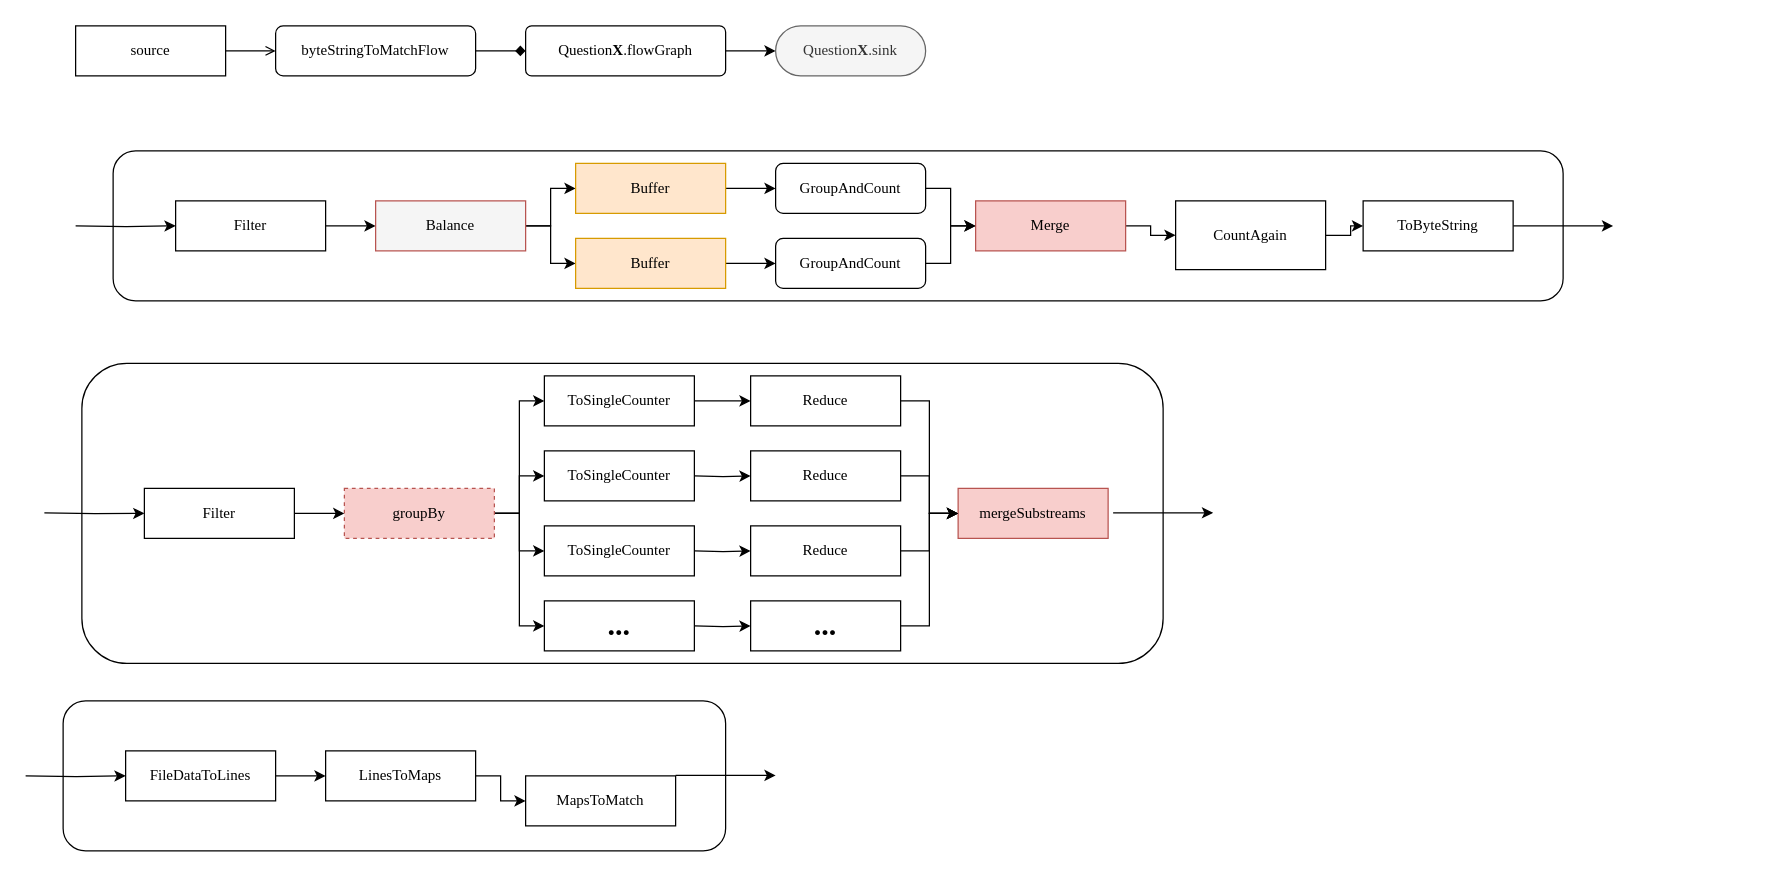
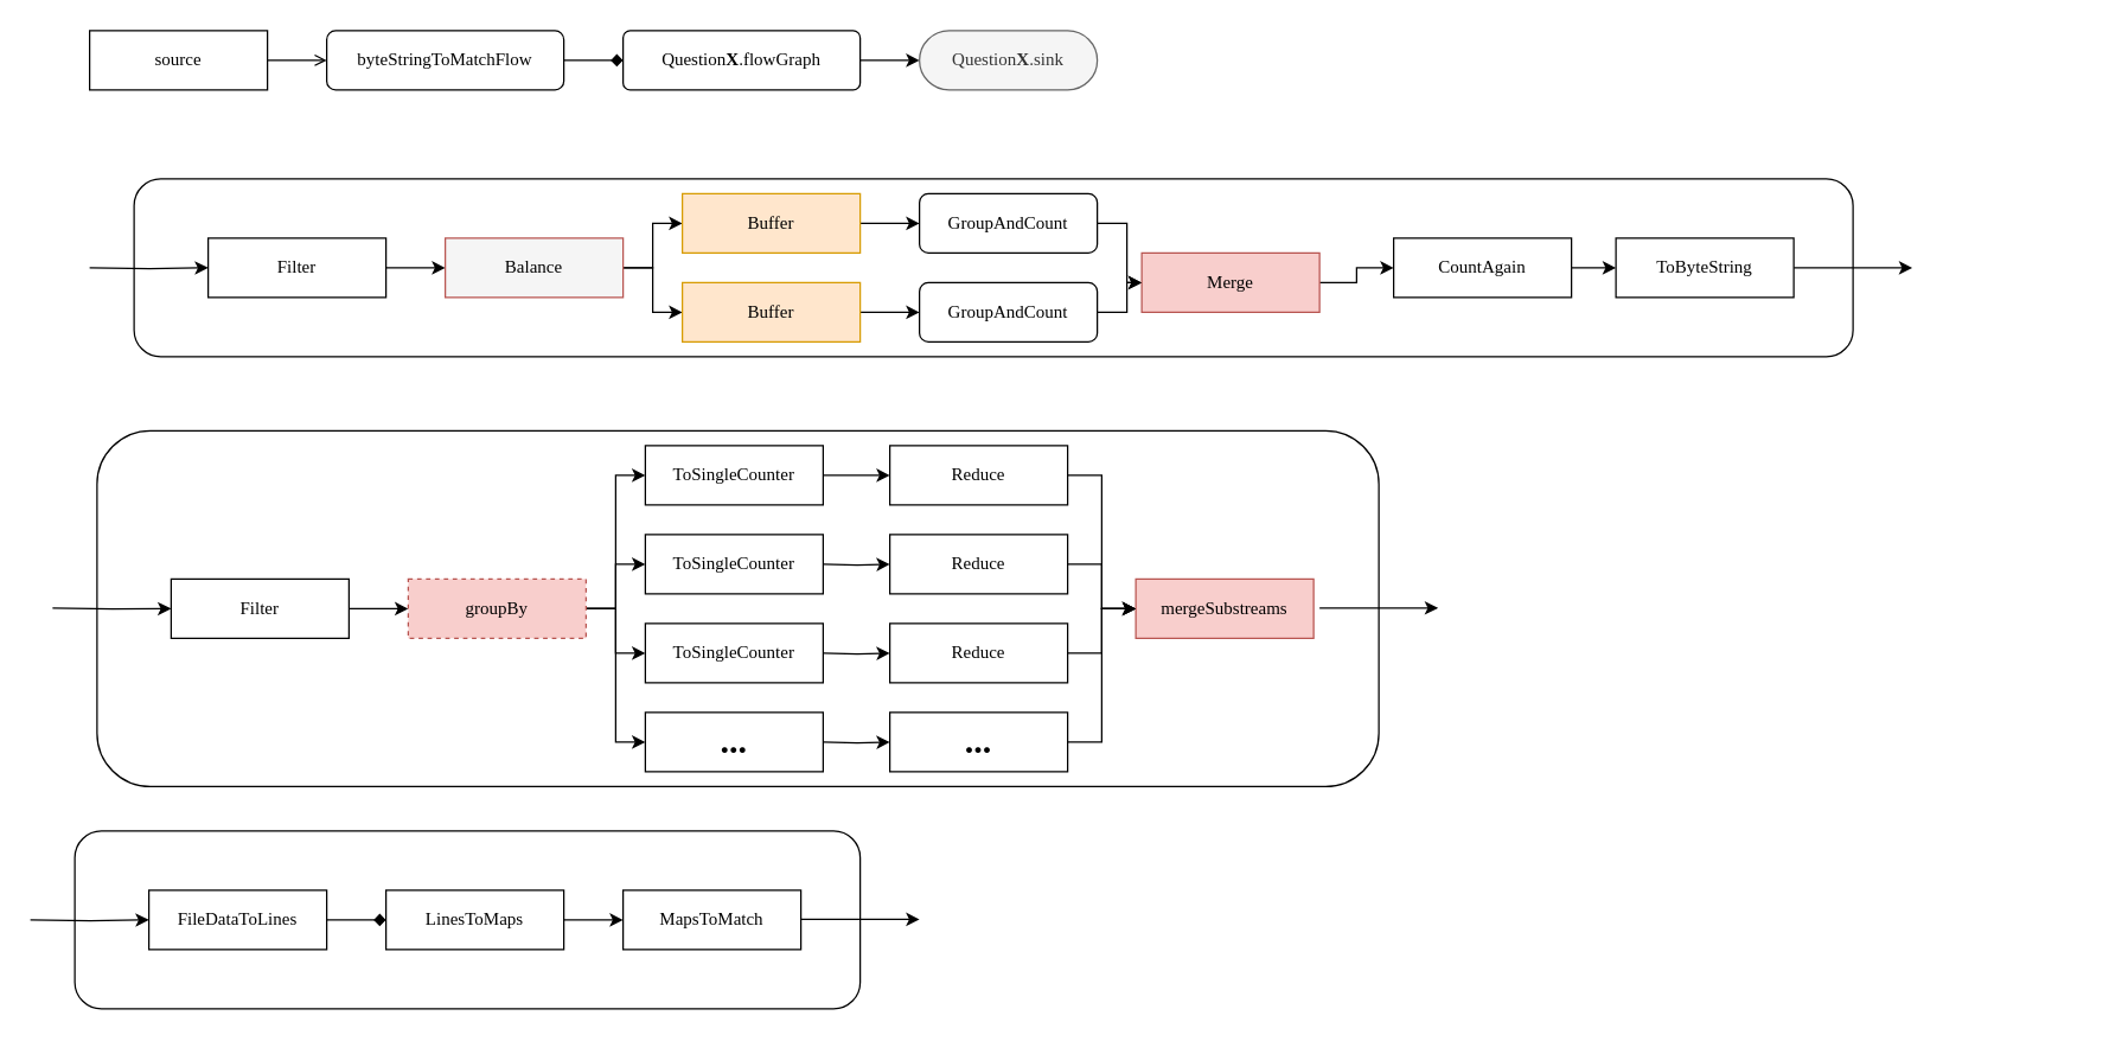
- <mxCell id="17" value="Merge" style="whiteSpace=wrap;html=1;rounded=0;shadow=0;comic=0;labelBackgroundColor=none;strokeWidth=1;fontFamily=Verdana;fontSize=12;align=center;fillColor=#f8cecc;strokeColor=#b85450;" vertex="1" parent="2"><mxGeometry x="720" y="30" width="120" height="40" as="geometry" /></mxCell>
+ <mxCell id="17" value="Merge" style="whiteSpace=wrap;html=1;rounded=0;shadow=0;comic=0;labelBackgroundColor=none;strokeWidth=1;fontFamily=Verdana;fontSize=12;align=center;fillColor=#f8cecc;strokeColor=#b85450;" vertex="1" parent="2"><mxGeometry x="710" y="40" width="120" height="40" as="geometry" /></mxCell>
- <mxCell id="23" value="CountAgain" style="whiteSpace=wrap;html=1;rounded=0;shadow=0;comic=0;labelBackgroundColor=none;strokeWidth=1;fontFamily=Verdana;fontSize=12;align=center;" vertex="1" parent="2"><mxGeometry x="880" y="30" width="120" height="55" as="geometry" /></mxCell>
+ <mxCell id="23" value="CountAgain" style="whiteSpace=wrap;html=1;rounded=0;shadow=0;comic=0;labelBackgroundColor=none;strokeWidth=1;fontFamily=Verdana;fontSize=12;align=center;" vertex="1" parent="2"><mxGeometry x="880" y="30" width="120" height="40" as="geometry" /></mxCell>
- <mxCell id="70" value="" style="edgeStyle=orthogonalEdgeStyle;rounded=0;orthogonalLoop=1;jettySize=auto;html=1;" edge="1" parent="64" source="66" target="69"><mxGeometry relative="1" as="geometry" /></mxCell>
+ <mxCell id="70" value="" style="edgeStyle=orthogonalEdgeStyle;rounded=0;orthogonalLoop=1;jettySize=auto;html=1;endArrow=diamond;" edge="1" parent="64" source="66" target="69"><mxGeometry relative="1" as="geometry" /></mxCell>
- <mxCell id="71" value="MapsToMatch" style="whiteSpace=wrap;html=1;rounded=0;shadow=0;comic=0;labelBackgroundColor=none;strokeWidth=1;fontFamily=Verdana;fontSize=12;align=center;" vertex="1" parent="64"><mxGeometry x="400" y="60" width="120" height="40" as="geometry" /></mxCell>
+ <mxCell id="71" value="MapsToMatch" style="whiteSpace=wrap;html=1;rounded=0;shadow=0;comic=0;labelBackgroundColor=none;strokeWidth=1;fontFamily=Verdana;fontSize=12;align=center;" vertex="1" parent="64"><mxGeometry x="400" y="40" width="120" height="40" as="geometry" /></mxCell>
